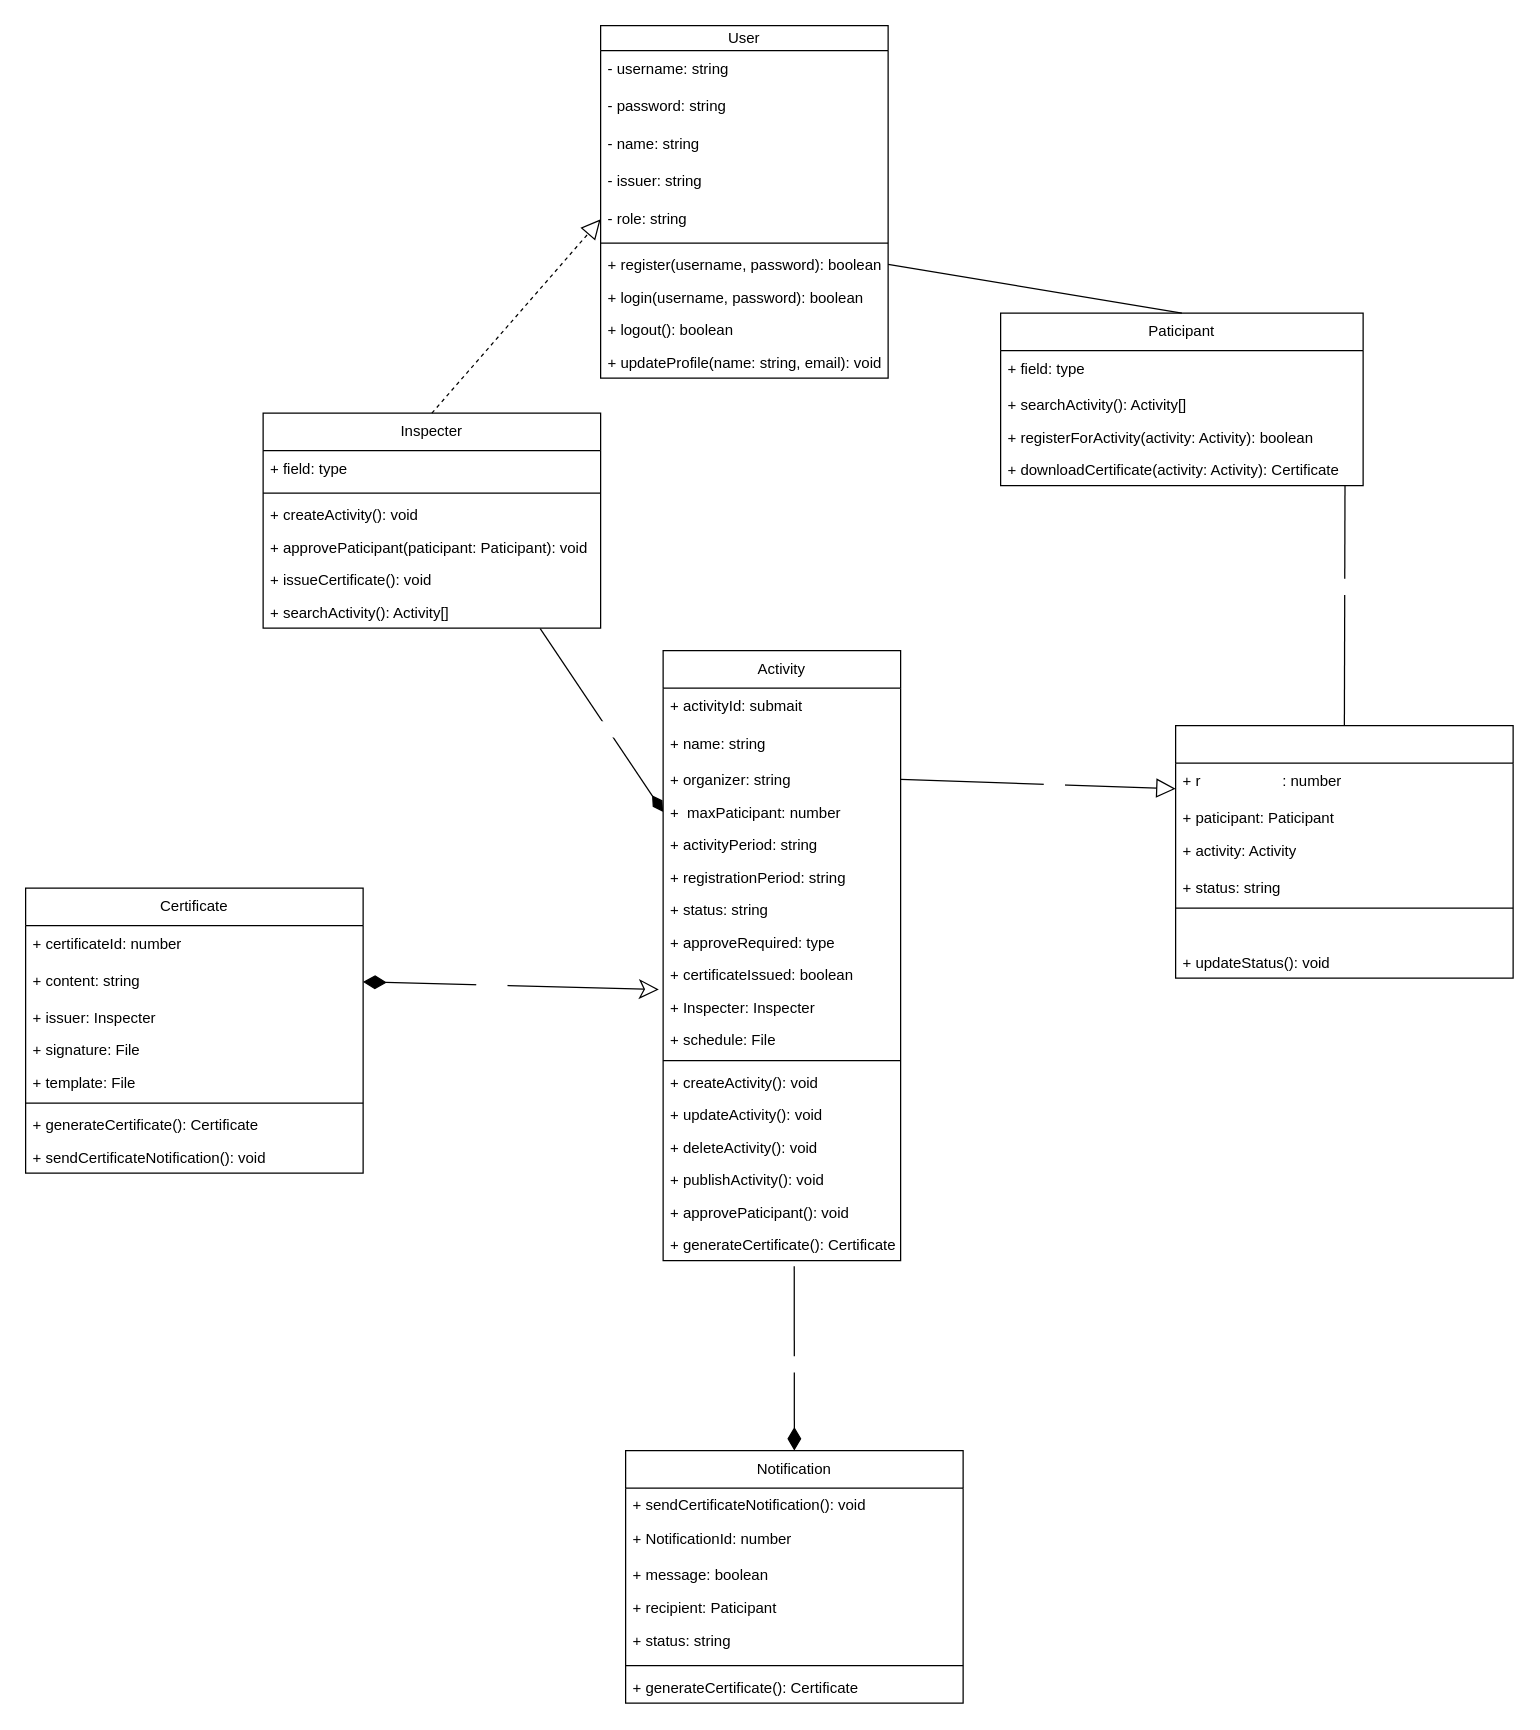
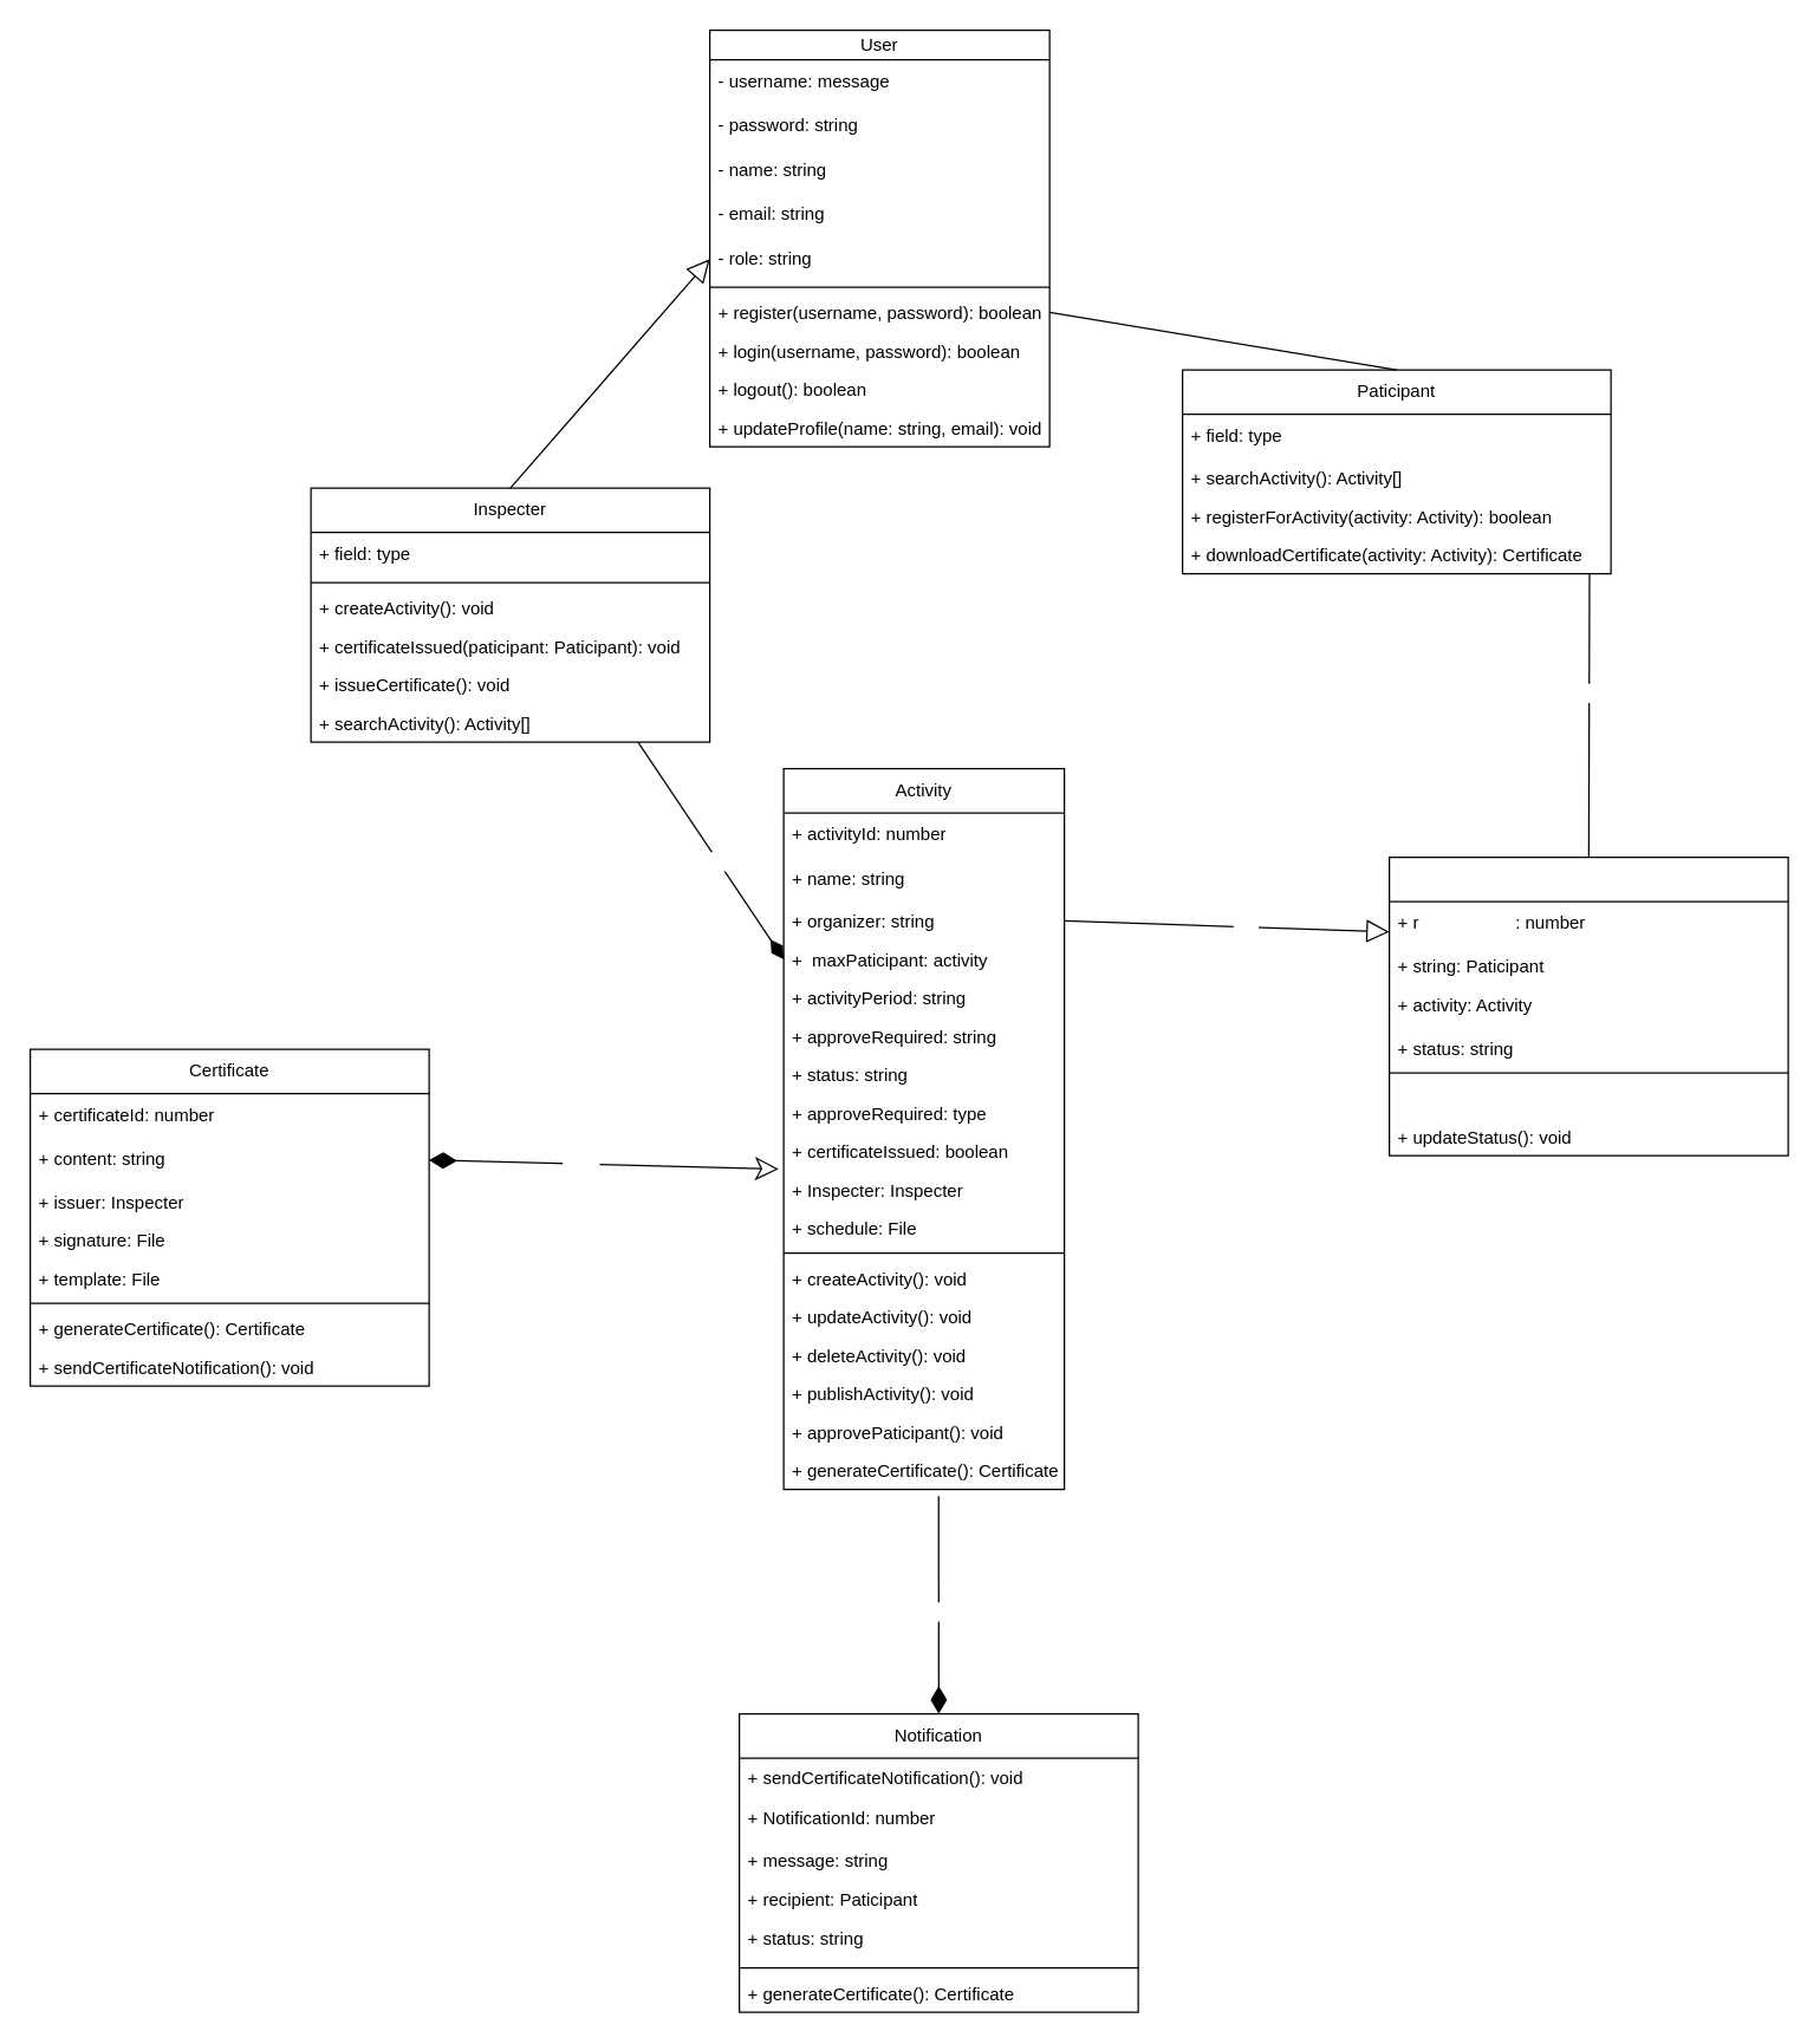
- <mxCell id="3" value="- username: string" style="text;strokeColor=none;fillColor=none;align=left;verticalAlign=middle;spacingLeft=4;spacingRight=4;overflow=hidden;points=[[0,0.5],[1,0.5]];portConstraint=eastwest;rotatable=0;whiteSpace=wrap;html=1;" vertex="1" parent="2"><mxGeometry y="20" width="230" height="30" as="geometry" /></mxCell>
+ <mxCell id="3" value="- username: message" style="text;strokeColor=none;fillColor=none;align=left;verticalAlign=middle;spacingLeft=4;spacingRight=4;overflow=hidden;points=[[0,0.5],[1,0.5]];portConstraint=eastwest;rotatable=0;whiteSpace=wrap;html=1;" vertex="1" parent="2"><mxGeometry y="20" width="230" height="30" as="geometry" /></mxCell>
- <mxCell id="6" value="- issuer: string" style="text;strokeColor=none;fillColor=none;align=left;verticalAlign=middle;spacingLeft=4;spacingRight=4;overflow=hidden;points=[[0,0.5],[1,0.5]];portConstraint=eastwest;rotatable=0;whiteSpace=wrap;html=1;" vertex="1" parent="2"><mxGeometry y="110" width="230" height="30" as="geometry" /></mxCell>
+ <mxCell id="6" value="- email: string" style="text;strokeColor=none;fillColor=none;align=left;verticalAlign=middle;spacingLeft=4;spacingRight=4;overflow=hidden;points=[[0,0.5],[1,0.5]];portConstraint=eastwest;rotatable=0;whiteSpace=wrap;html=1;" vertex="1" parent="2"><mxGeometry y="110" width="230" height="30" as="geometry" /></mxCell>
- <mxCell id="25" value="" style="endArrow=block;html=1;fontColor=none;startArrow=none;startFill=0;endFill=0;exitX=0.5;exitY=0;exitDx=0;exitDy=0;endSize=13;entryX=0;entryY=0.5;entryDx=0;entryDy=0;dashed=1;" edge="1" parent="1" source="18" target="7"><mxGeometry width="50" height="50" relative="1" as="geometry"><mxPoint x="620" y="370" as="sourcePoint" /><mxPoint x="500" y="390" as="targetPoint" /><Array as="points" /></mxGeometry></mxCell>
+ <mxCell id="25" value="" style="endArrow=block;html=1;fontColor=none;startArrow=none;startFill=0;endFill=0;exitX=0.5;exitY=0;exitDx=0;exitDy=0;endSize=13;entryX=0;entryY=0.5;entryDx=0;entryDy=0;" edge="1" parent="1" source="18" target="7"><mxGeometry width="50" height="50" relative="1" as="geometry"><mxPoint x="620" y="370" as="sourcePoint" /><mxPoint x="500" y="390" as="targetPoint" /><Array as="points" /></mxGeometry></mxCell>
- <mxCell id="22" value="+ approvePaticipant(paticipant: Paticipant): void" style="text;align=left;verticalAlign=top;spacingLeft=4;spacingRight=4;overflow=hidden;rotatable=0;points=[[0,0.5],[1,0.5]];portConstraint=eastwest;strokeWidth=0;" vertex="1" parent="18"><mxGeometry y="94" width="270" height="26" as="geometry" /></mxCell>
+ <mxCell id="22" value="+ certificateIssued(paticipant: Paticipant): void" style="text;align=left;verticalAlign=top;spacingLeft=4;spacingRight=4;overflow=hidden;rotatable=0;points=[[0,0.5],[1,0.5]];portConstraint=eastwest;strokeWidth=0;" vertex="1" parent="18"><mxGeometry y="94" width="270" height="26" as="geometry" /></mxCell>
- <mxCell id="28" value="+ a&lt;span style=&quot;text-align: center;&quot;&gt;ctivityId&lt;/span&gt;: submait" style="text;strokeColor=none;fillColor=none;align=left;verticalAlign=middle;spacingLeft=4;spacingRight=4;overflow=hidden;points=[[0,0.5],[1,0.5]];portConstraint=eastwest;rotatable=0;whiteSpace=wrap;html=1;" vertex="1" parent="27"><mxGeometry y="30" width="190" height="30" as="geometry" /></mxCell>
+ <mxCell id="28" value="+ a&lt;span style=&quot;text-align: center;&quot;&gt;ctivityId&lt;/span&gt;: number" style="text;strokeColor=none;fillColor=none;align=left;verticalAlign=middle;spacingLeft=4;spacingRight=4;overflow=hidden;points=[[0,0.5],[1,0.5]];portConstraint=eastwest;rotatable=0;whiteSpace=wrap;html=1;" vertex="1" parent="27"><mxGeometry y="30" width="190" height="30" as="geometry" /></mxCell>
- <mxCell id="31" value="+  maxPaticipant: number" style="text;align=left;verticalAlign=top;spacingLeft=4;spacingRight=4;overflow=hidden;rotatable=0;points=[[0,0.5],[1,0.5]];portConstraint=eastwest;strokeWidth=0;" vertex="1" parent="27"><mxGeometry y="116" width="190" height="26" as="geometry" /></mxCell>
+ <mxCell id="31" value="+  maxPaticipant: activity" style="text;align=left;verticalAlign=top;spacingLeft=4;spacingRight=4;overflow=hidden;rotatable=0;points=[[0,0.5],[1,0.5]];portConstraint=eastwest;strokeWidth=0;" vertex="1" parent="27"><mxGeometry y="116" width="190" height="26" as="geometry" /></mxCell>
- <mxCell id="56" value="+ paticipant: Paticipant" style="text;align=left;verticalAlign=top;spacingLeft=4;spacingRight=4;overflow=hidden;rotatable=0;points=[[0,0.5],[1,0.5]];portConstraint=eastwest;strokeWidth=0;" vertex="1" parent="54"><mxGeometry y="60" width="270" height="26" as="geometry" /></mxCell>
+ <mxCell id="56" value="+ string: Paticipant" style="text;align=left;verticalAlign=top;spacingLeft=4;spacingRight=4;overflow=hidden;rotatable=0;points=[[0,0.5],[1,0.5]];portConstraint=eastwest;strokeWidth=0;" vertex="1" parent="54"><mxGeometry y="60" width="270" height="26" as="geometry" /></mxCell>
- <mxCell id="33" value="+ registrationPeriod: string" style="text;align=left;verticalAlign=top;spacingLeft=4;spacingRight=4;overflow=hidden;rotatable=0;points=[[0,0.5],[1,0.5]];portConstraint=eastwest;strokeWidth=0;" vertex="1" parent="27"><mxGeometry y="168" width="190" height="26" as="geometry" /></mxCell>
+ <mxCell id="33" value="+ approveRequired: string" style="text;align=left;verticalAlign=top;spacingLeft=4;spacingRight=4;overflow=hidden;rotatable=0;points=[[0,0.5],[1,0.5]];portConstraint=eastwest;strokeWidth=0;" vertex="1" parent="27"><mxGeometry y="168" width="190" height="26" as="geometry" /></mxCell>
- <mxCell id="84" value="+ message: boolean" style="text;align=left;verticalAlign=top;spacingLeft=4;spacingRight=4;overflow=hidden;rotatable=0;points=[[0,0.5],[1,0.5]];portConstraint=eastwest;strokeWidth=0;" vertex="1" parent="81"><mxGeometry y="86" width="270" height="26" as="geometry" /></mxCell>
+ <mxCell id="84" value="+ message: string" style="text;align=left;verticalAlign=top;spacingLeft=4;spacingRight=4;overflow=hidden;rotatable=0;points=[[0,0.5],[1,0.5]];portConstraint=eastwest;strokeWidth=0;" vertex="1" parent="81"><mxGeometry y="86" width="270" height="26" as="geometry" /></mxCell>
